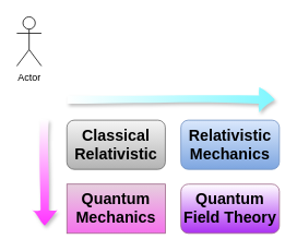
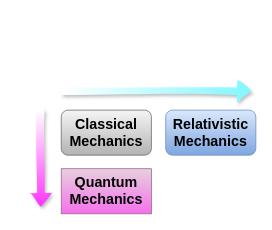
- <mxCell id="6" value="Actor" style="shape=umlActor;verticalLabelPosition=bottom;verticalAlign=top;html=1;outlineConnect=0;" vertex="1" parent="1"><mxGeometry x="20" y="20" width="30" height="60" as="geometry" /></mxCell>
- <mxCell id="2" value="&lt;div style=&quot;font-size: 19px;&quot;&gt;Classical&lt;/div&gt;&lt;div style=&quot;font-size: 19px;&quot;&gt;Relativistic&lt;br style=&quot;font-size: 19px;&quot;&gt;&lt;/div&gt;" style="rounded=1;whiteSpace=wrap;html=1;fillColor=#f5f5f5;strokeColor=#666666;fontStyle=1;fontSize=19;gradientColor=#b3b3b3;" parent="1" vertex="1"><mxGeometry x="81" y="146" width="120" height="60" as="geometry" /></mxCell>
+ <mxCell id="2" value="&lt;div style=&quot;font-size: 19px;&quot;&gt;Classical&lt;/div&gt;&lt;div style=&quot;font-size: 19px;&quot;&gt;Mechanics&lt;br style=&quot;font-size: 19px;&quot;&gt;&lt;/div&gt;" style="rounded=1;whiteSpace=wrap;html=1;fillColor=#f5f5f5;strokeColor=#666666;fontStyle=1;fontSize=19;gradientColor=#b3b3b3;" parent="1" vertex="1"><mxGeometry x="81" y="146" width="120" height="60" as="geometry" /></mxCell>
- <mxCell id="5" value="&lt;div style=&quot;font-size: 19px&quot;&gt;Quantum&lt;/div&gt;&lt;div style=&quot;font-size: 19px&quot;&gt;Field Theory&lt;br style=&quot;font-size: 19px&quot;&gt;&lt;/div&gt;" style="rounded=1;whiteSpace=wrap;html=1;strokeColor=#996185;fontStyle=1;fontSize=19;fillColor=#FFFFFF;gradientColor=#AB30F2;" parent="1" vertex="1"><mxGeometry x="220" y="224" width="120" height="60" as="geometry" /></mxCell>
